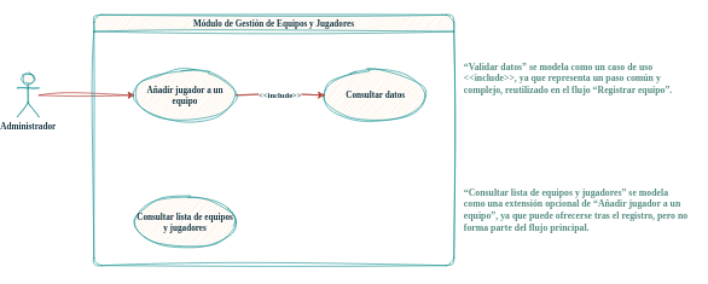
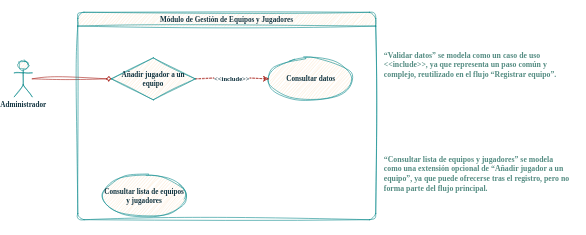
- <mxCell id="2" style="edgeStyle=orthogonalEdgeStyle;rounded=0;sketch=1;hachureGap=4;jiggle=2;curveFitting=1;orthogonalLoop=1;jettySize=auto;html=1;entryX=0;entryY=0.5;entryDx=0;entryDy=0;strokeColor=#A8201A;fontFamily=Architects Daughter;fontSource=https%3A%2F%2Ffonts.googleapis.com%2Fcss%3Ffamily%3DArchitects%2BDaughter;fontColor=#143642;fillColor=#FAE5C7;" edge="1" parent="1" source="3" target="8"><mxGeometry relative="1" as="geometry" /></mxCell>
+ <mxCell id="2" style="edgeStyle=orthogonalEdgeStyle;rounded=0;sketch=1;hachureGap=4;jiggle=2;curveFitting=1;orthogonalLoop=1;jettySize=auto;html=1;entryX=0;entryY=0.5;entryDx=0;entryDy=0;strokeColor=#A8201A;fontFamily=Architects Daughter;fontSource=https%3A%2F%2Ffonts.googleapis.com%2Fcss%3Ffamily%3DArchitects%2BDaughter;fontColor=#143642;fillColor=#FAE5C7;endArrow=diamond;" edge="1" parent="1" source="3" target="8"><mxGeometry relative="1" as="geometry" /></mxCell>
- <mxCell id="8" value="&lt;b&gt;Añadir jugador a un equipo&lt;/b&gt;" style="ellipse;whiteSpace=wrap;html=1;sketch=1;hachureGap=4;jiggle=2;curveFitting=1;strokeColor=#0F8B8D;fontFamily=Architects Daughter;fontSource=https%3A%2F%2Ffonts.googleapis.com%2Fcss%3Ffamily%3DArchitects%2BDaughter;fontColor=#143642;fillColor=#FAE5C7;" vertex="1" parent="4"><mxGeometry x="56" y="76" width="140" height="70" as="geometry" /></mxCell>
+ <mxCell id="8" value="&lt;b&gt;Añadir jugador a un equipo&lt;/b&gt;" style="rhombus;whiteSpace=wrap;html=1;sketch=1;hachureGap=4;jiggle=2;curveFitting=1;strokeColor=#0F8B8D;fontFamily=Architects Daughter;fontSource=https%3A%2F%2Ffonts.googleapis.com%2Fcss%3Ffamily%3DArchitects%2BDaughter;fontColor=#143642;fillColor=#FAE5C7;" vertex="1" parent="4"><mxGeometry x="56" y="76" width="140" height="70" as="geometry" /></mxCell>
- <mxCell id="7" value="&lt;b&gt;&amp;lt;&amp;lt;include&amp;gt;&amp;gt;&lt;/b&gt;" style="edgeStyle=orthogonalEdgeStyle;rounded=0;sketch=1;hachureGap=4;jiggle=2;curveFitting=1;orthogonalLoop=1;jettySize=auto;html=1;exitX=1;exitY=0.5;exitDx=0;exitDy=0;entryX=0;entryY=0.5;entryDx=0;entryDy=0;strokeColor=#A8201A;fontFamily=Architects Daughter;fontSource=https%3A%2F%2Ffonts.googleapis.com%2Fcss%3Ffamily%3DArchitects%2BDaughter;fontColor=#143642;fillColor=#FAE5C7;dashed=0;" edge="1" parent="4" source="8" target="5"><mxGeometry relative="1" as="geometry" /></mxCell>
+ <mxCell id="7" value="&lt;b&gt;&amp;lt;&amp;lt;include&amp;gt;&amp;gt;&lt;/b&gt;" style="edgeStyle=orthogonalEdgeStyle;rounded=0;sketch=1;hachureGap=4;jiggle=2;curveFitting=1;orthogonalLoop=1;jettySize=auto;html=1;exitX=1;exitY=0.5;exitDx=0;exitDy=0;entryX=0;entryY=0.5;entryDx=0;entryDy=0;strokeColor=#A8201A;fontFamily=Architects Daughter;fontSource=https%3A%2F%2Ffonts.googleapis.com%2Fcss%3Ffamily%3DArchitects%2BDaughter;fontColor=#143642;fillColor=#FAE5C7;dashed=1;" edge="1" parent="4" source="8" target="5"><mxGeometry relative="1" as="geometry" /></mxCell>
- <mxCell id="6" value="&lt;b&gt;Consultar lista de equipos y jugadores&lt;/b&gt;" style="ellipse;whiteSpace=wrap;html=1;sketch=1;hachureGap=4;jiggle=2;curveFitting=1;strokeColor=#0F8B8D;fontFamily=Architects Daughter;fontSource=https%3A%2F%2Ffonts.googleapis.com%2Fcss%3Ffamily%3DArchitects%2BDaughter;fontColor=#143642;fillColor=#FAE5C7;" vertex="1" parent="4"><mxGeometry x="56" y="251" width="140" height="70" as="geometry" /></mxCell>
+ <mxCell id="6" value="&lt;b&gt;Consultar lista de equipos y jugadores&lt;/b&gt;" style="ellipse;whiteSpace=wrap;html=1;sketch=1;hachureGap=4;jiggle=2;curveFitting=1;strokeColor=#0F8B8D;fontFamily=Architects Daughter;fontSource=https%3A%2F%2Ffonts.googleapis.com%2Fcss%3Ffamily%3DArchitects%2BDaughter;fontColor=#143642;fillColor=#FAE5C7;" vertex="1" parent="4"><mxGeometry x="41" y="271" width="140" height="70" as="geometry" /></mxCell>
